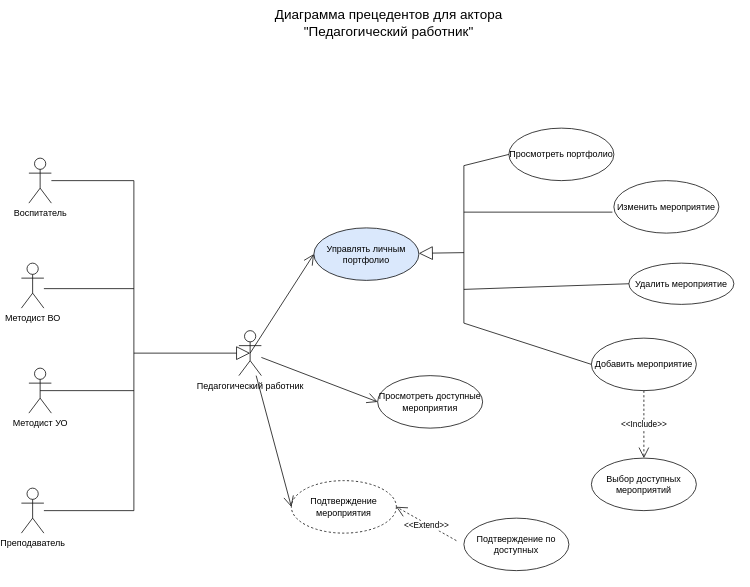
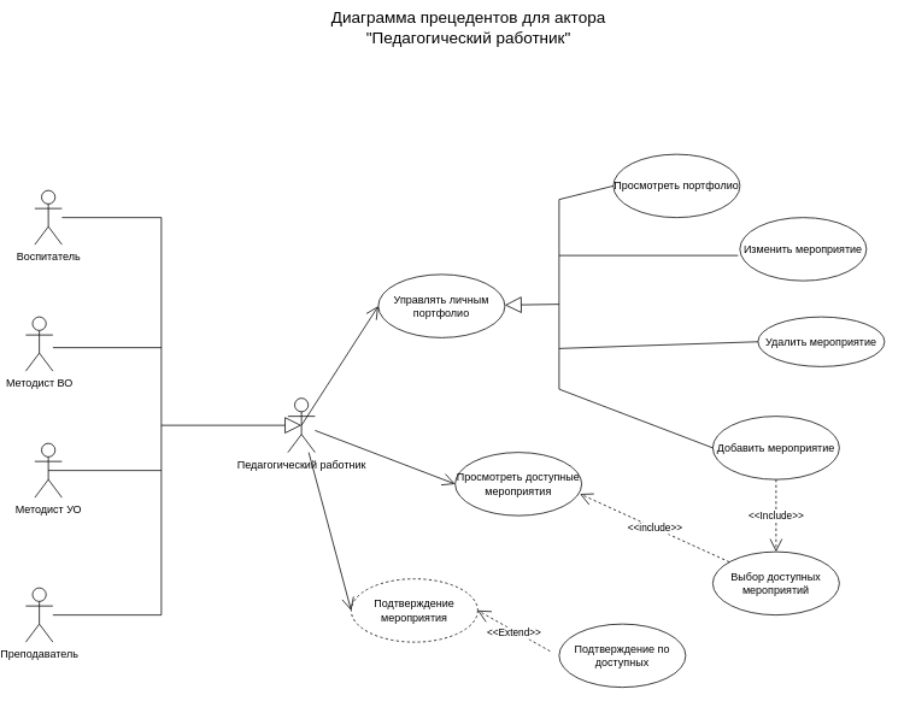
- <mxCell id="13" value="Управлять личным портфолио" style="ellipse;whiteSpace=wrap;html=1;fillColor=#dae8fc;" parent="1" vertex="1"><mxGeometry x="410" y="303" width="140" height="70" as="geometry" /></mxCell>
+ <mxCell id="13" value="Управлять личным портфолио" style="ellipse;whiteSpace=wrap;html=1;" parent="1" vertex="1"><mxGeometry x="410" y="303" width="140" height="70" as="geometry" /></mxCell>
- <mxCell id="19" value="Добавить мероприятие" style="ellipse;whiteSpace=wrap;html=1;" parent="1" vertex="1"><mxGeometry x="780" y="450" width="140" height="70" as="geometry" /></mxCell>
+ <mxCell id="19" value="Добавить мероприятие" style="ellipse;whiteSpace=wrap;html=1;" parent="1" vertex="1"><mxGeometry x="780" y="460" width="140" height="70" as="geometry" /></mxCell>
+ <mxCell id="24" value="&amp;lt;&amp;lt;include&amp;gt;&amp;gt;" style="endArrow=open;endSize=12;dashed=1;html=1;entryX=0.986;entryY=0.657;entryDx=0;entryDy=0;entryPerimeter=0;" parent="1" source="23" target="15" edge="1"><mxGeometry width="160" relative="1" as="geometry"><mxPoint x="530" y="550" as="sourcePoint" /><mxPoint x="690" y="550" as="targetPoint" /></mxGeometry></mxCell>
